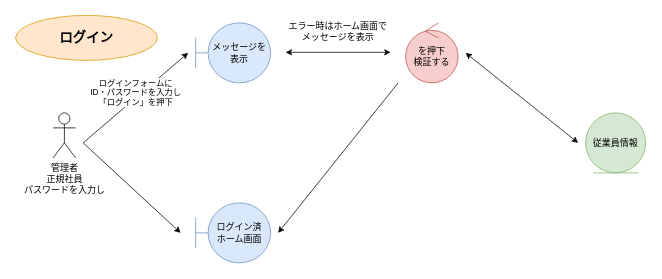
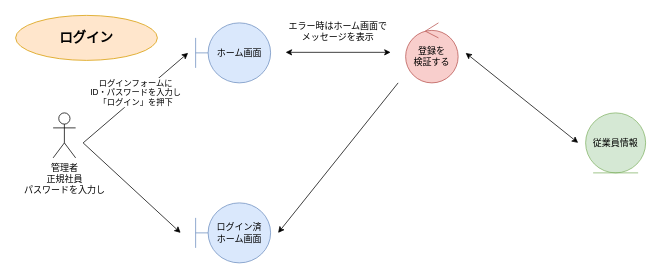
- <mxCell id="7" value="メッセージを表示" style="shape=umlBoundary;whiteSpace=wrap;html=1;fillColor=#dae8fc;strokeColor=#6c8ebf;" parent="1" vertex="1"><mxGeometry x="260" y="30" width="100" height="80" as="geometry" /></mxCell>
+ <mxCell id="7" value="ホーム画面" style="shape=umlBoundary;whiteSpace=wrap;html=1;fillColor=#dae8fc;strokeColor=#6c8ebf;" parent="1" vertex="1"><mxGeometry x="260" y="30" width="100" height="80" as="geometry" /></mxCell>
- <mxCell id="3" value="を押下&lt;br&gt;検証する" style="ellipse;shape=umlControl;whiteSpace=wrap;html=1;fillColor=#f8cecc;strokeColor=#b85450;" parent="1" vertex="1"><mxGeometry x="540" y="30" width="70" height="80" as="geometry" /></mxCell>
+ <mxCell id="3" value="登録を&lt;br&gt;検証する" style="ellipse;shape=umlControl;whiteSpace=wrap;html=1;fillColor=#f8cecc;strokeColor=#b85450;" parent="1" vertex="1"><mxGeometry x="540" y="30" width="70" height="80" as="geometry" /></mxCell>
